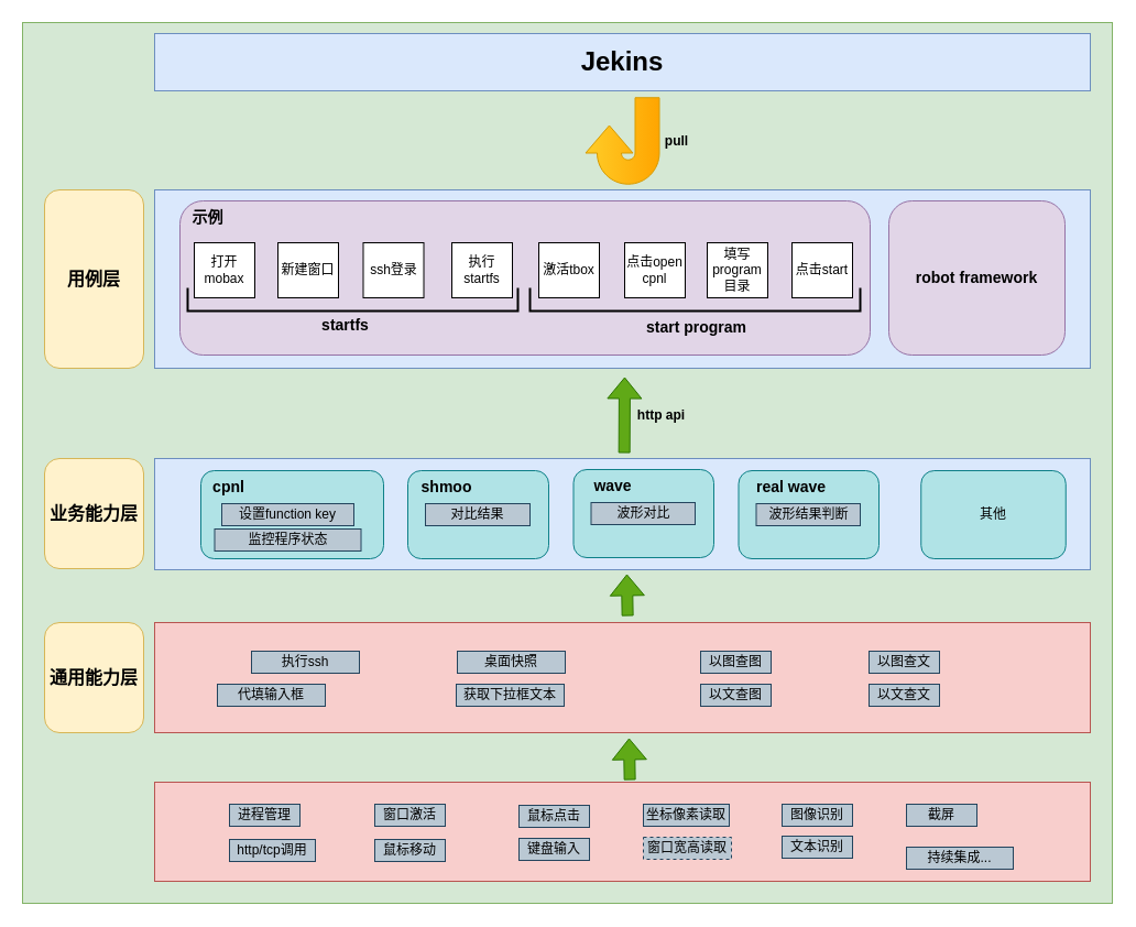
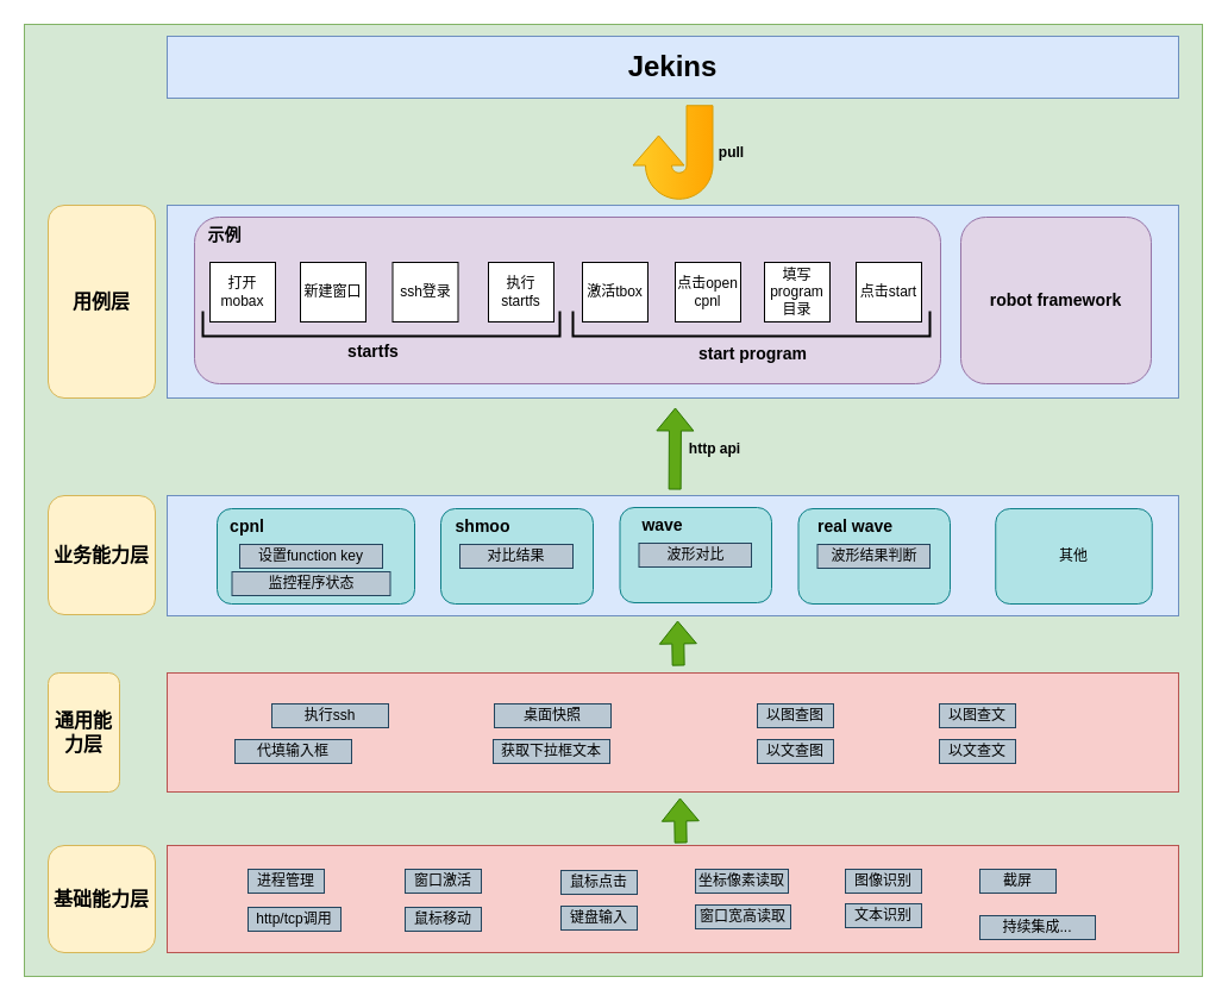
- <mxCell id="16" value="&lt;b&gt;&lt;font style=&quot;font-size: 16px;&quot;&gt;通用能力层&lt;/font&gt;&lt;/b&gt;" style="rounded=1;whiteSpace=wrap;html=1;fillColor=#fff2cc;strokeColor=#d6b656;" parent="1" vertex="1"><mxGeometry x="40" y="565" width="90" height="100" as="geometry" /></mxCell>
+ <mxCell id="16" value="&lt;b&gt;&lt;font style=&quot;font-size: 16px;&quot;&gt;通用能力层&lt;/font&gt;&lt;/b&gt;" style="rounded=1;whiteSpace=wrap;html=1;fillColor=#fff2cc;strokeColor=#d6b656;" parent="1" vertex="1"><mxGeometry x="40" y="565" width="60" height="100" as="geometry" /></mxCell>
+ <mxCell id="4" value="&lt;b&gt;&lt;font style=&quot;font-size: 16px;&quot;&gt;基础能力层&lt;/font&gt;&lt;/b&gt;" style="rounded=1;whiteSpace=wrap;html=1;fillColor=#fff2cc;strokeColor=#d6b656;" parent="1" vertex="1"><mxGeometry x="40" y="710" width="90" height="90" as="geometry" /></mxCell>
- <mxCell id="13" value="窗口宽高读取" style="rounded=0;whiteSpace=wrap;html=1;fillColor=#bac8d3;strokeColor=#23445d;dashed=1;" parent="1" vertex="1"><mxGeometry x="584" y="760" width="80" height="20" as="geometry" /></mxCell>
+ <mxCell id="13" value="窗口宽高读取" style="rounded=0;whiteSpace=wrap;html=1;fillColor=#bac8d3;strokeColor=#23445d;" parent="1" vertex="1"><mxGeometry x="584" y="760" width="80" height="20" as="geometry" /></mxCell>
